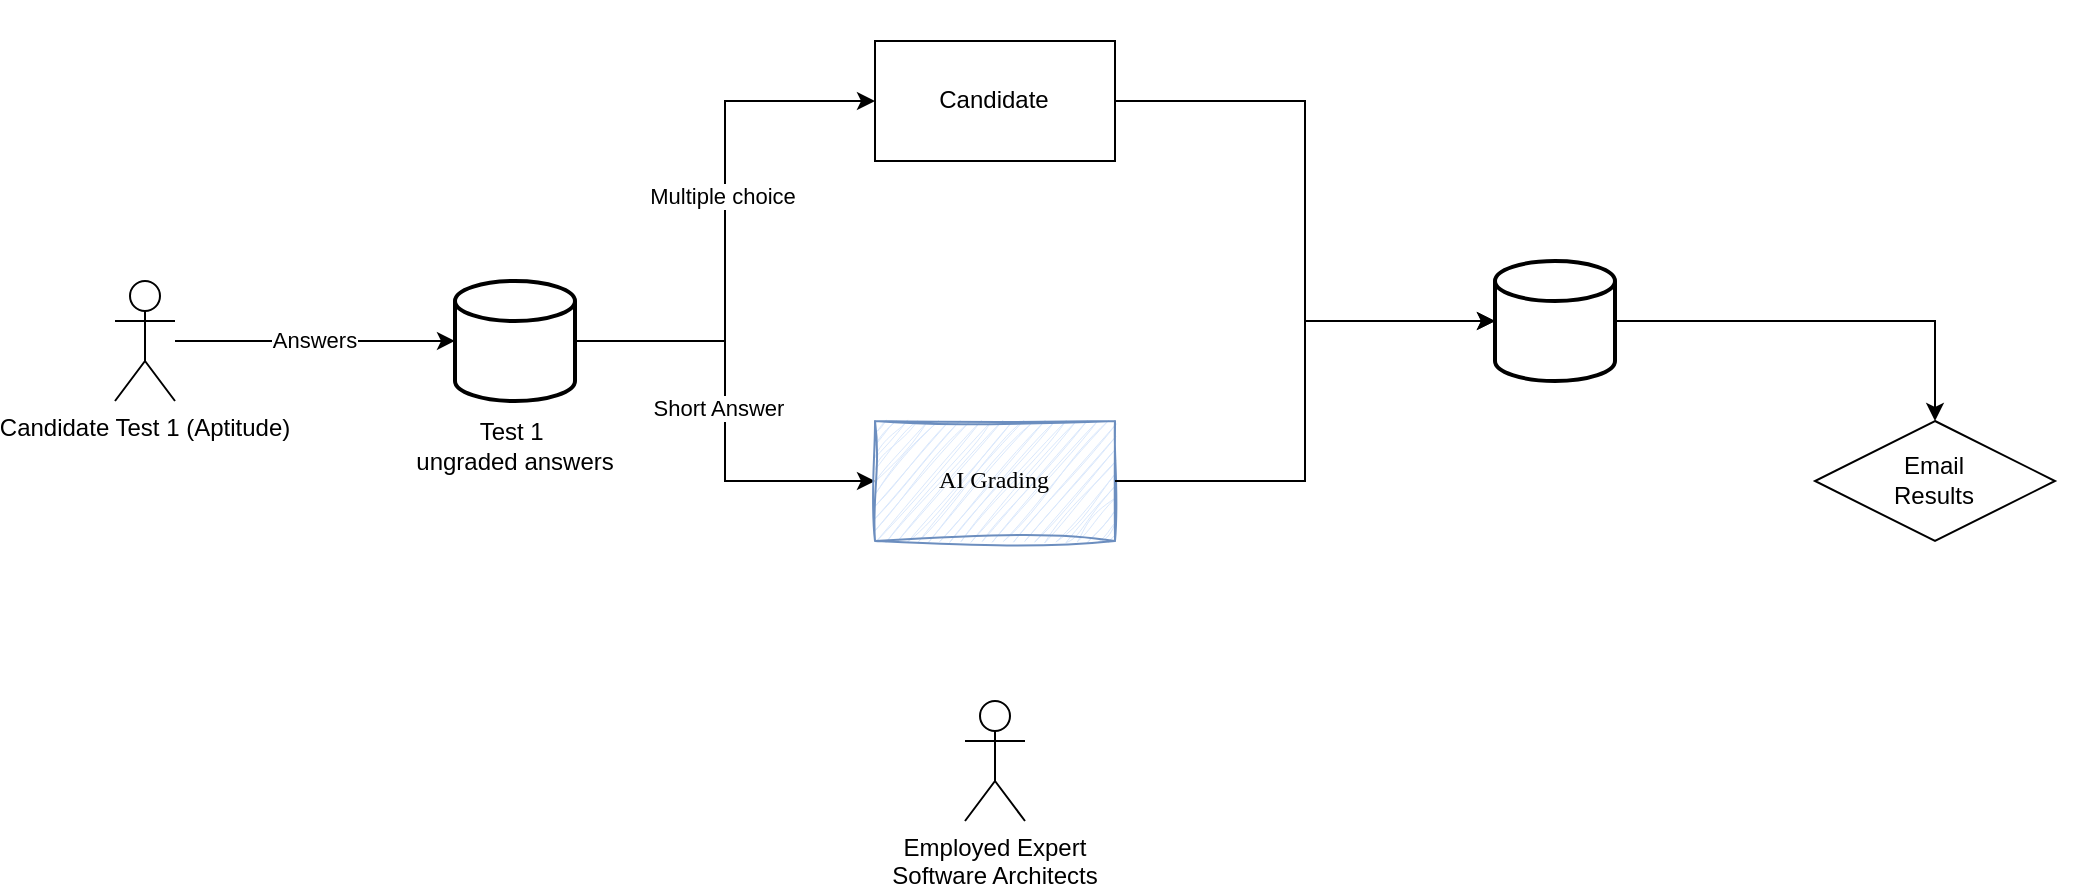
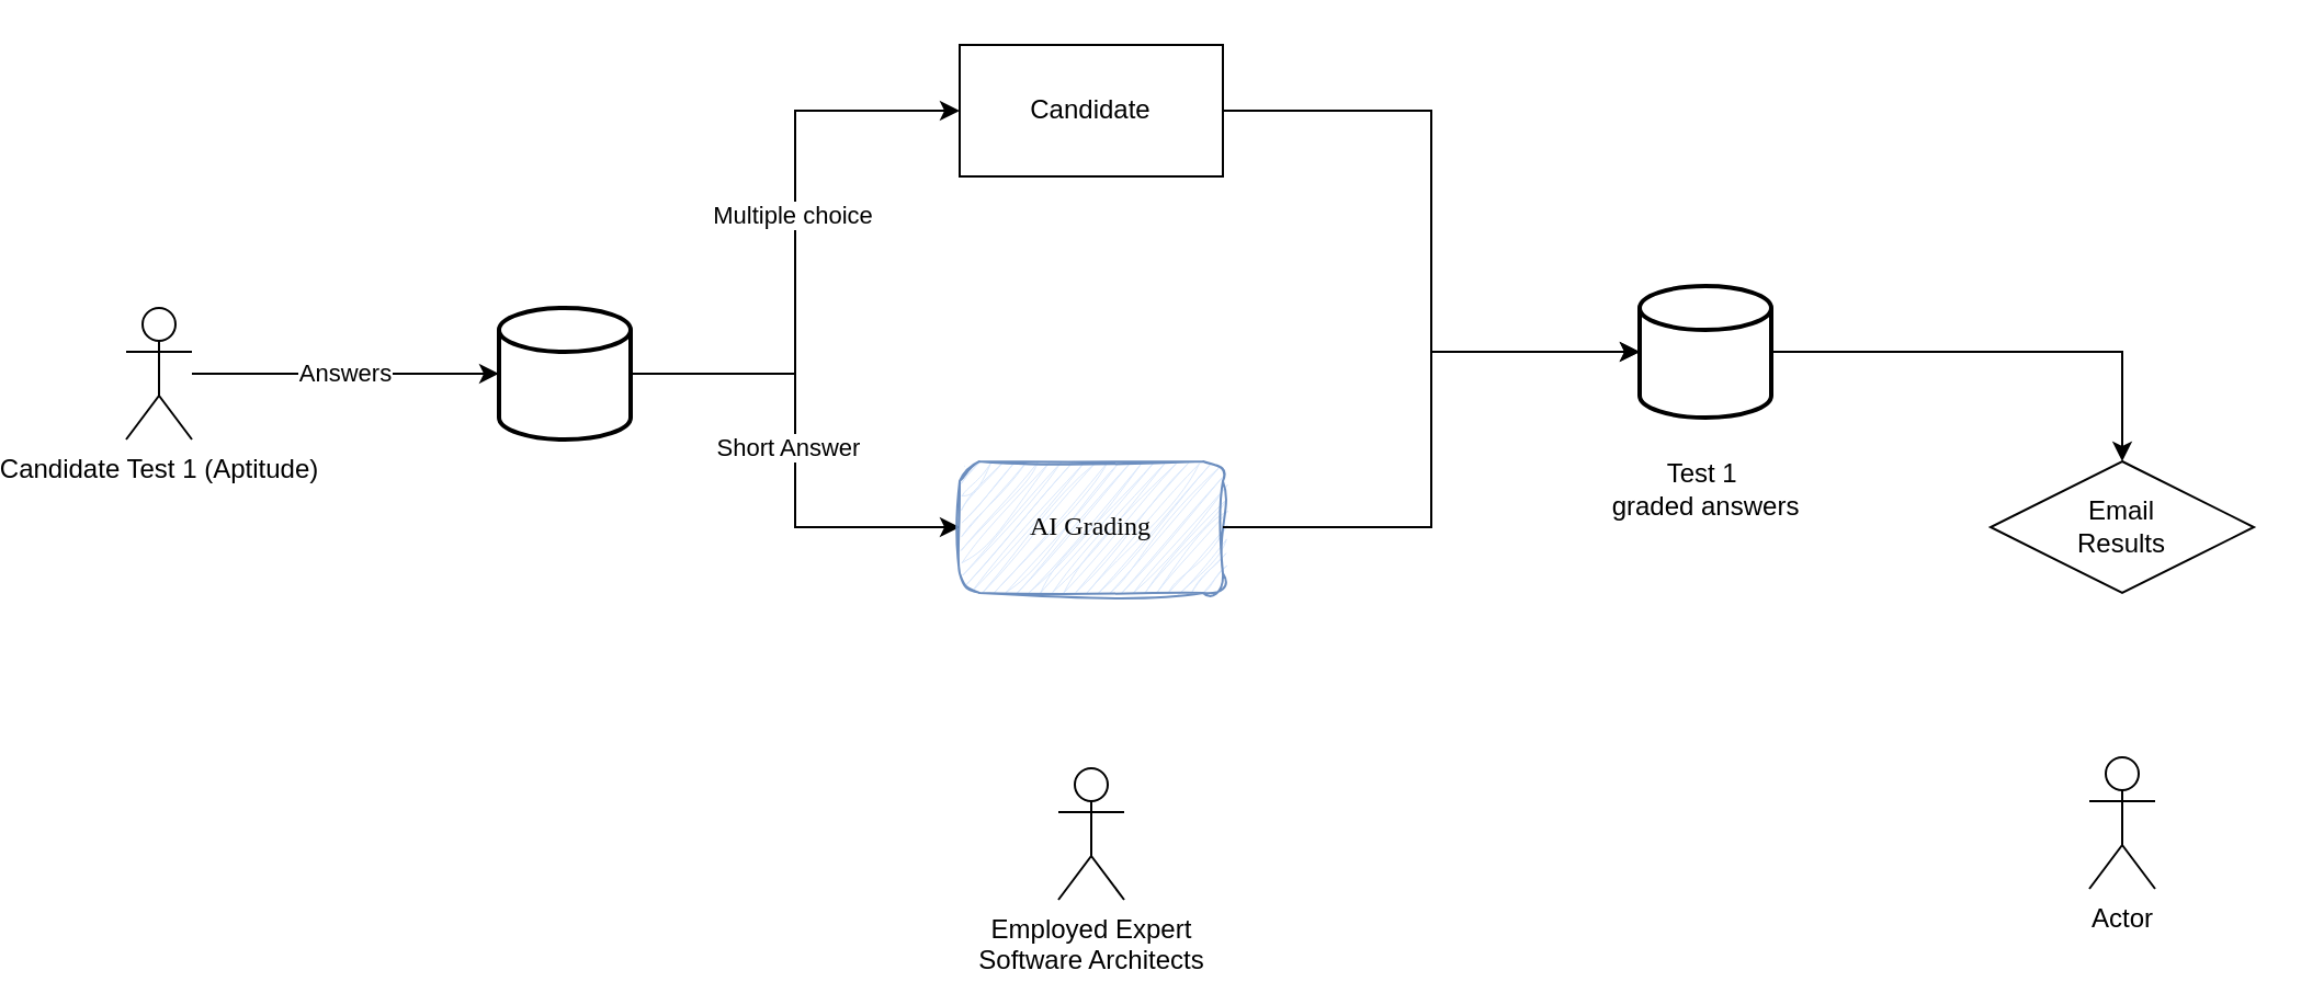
- <mxCell id="10" value="Test 1 &#10;ungraded answers" style="text;html=1;align=center;verticalAlign=middle;resizable=0;points=[];autosize=1;strokeColor=none;fillColor=none;rounded=0;" parent="1" vertex="1"><mxGeometry x="155" y="203" width="130" height="40" as="geometry" /></mxCell>
+ <mxCell id="18" value="Test 1 &#10;graded answers" style="text;html=1;align=center;verticalAlign=middle;resizable=0;points=[];autosize=1;strokeColor=none;fillColor=none;rounded=0;" parent="1" vertex="1"><mxGeometry x="685" y="203" width="110" height="40" as="geometry" /></mxCell>
- <mxCell id="12" value="AI Grading" style="rounded=0;whiteSpace=wrap;html=1;hachureGap=4;fontFamily=Architects Daughter;fontSource=https%3A%2F%2Ffonts.googleapis.com%2Fcss%3Ffamily%3DArchitects%2BDaughter;fillColor=#dae8fc;strokeColor=#6c8ebf;sketch=1;curveFitting=1;jiggle=2;" parent="1" vertex="1"><mxGeometry x="400" y="210" width="120" height="60" as="geometry" /></mxCell>
+ <mxCell id="12" value="AI Grading" style="whiteSpace=wrap;html=1;hachureGap=4;fontFamily=Architects Daughter;fontSource=https%3A%2F%2Ffonts.googleapis.com%2Fcss%3Ffamily%3DArchitects%2BDaughter;fillColor=#dae8fc;strokeColor=#6c8ebf;sketch=1;curveFitting=1;jiggle=2;rounded=1;" parent="1" vertex="1"><mxGeometry x="400" y="210" width="120" height="60" as="geometry" /></mxCell>
+ <mxCell id="20" value="Actor" style="shape=umlActor;verticalLabelPosition=bottom;verticalAlign=top;html=1;outlineConnect=0;hachureGap=4;rounded=0;" parent="1" vertex="1"><mxGeometry x="915" y="345" width="30" height="60" as="geometry" /></mxCell>
